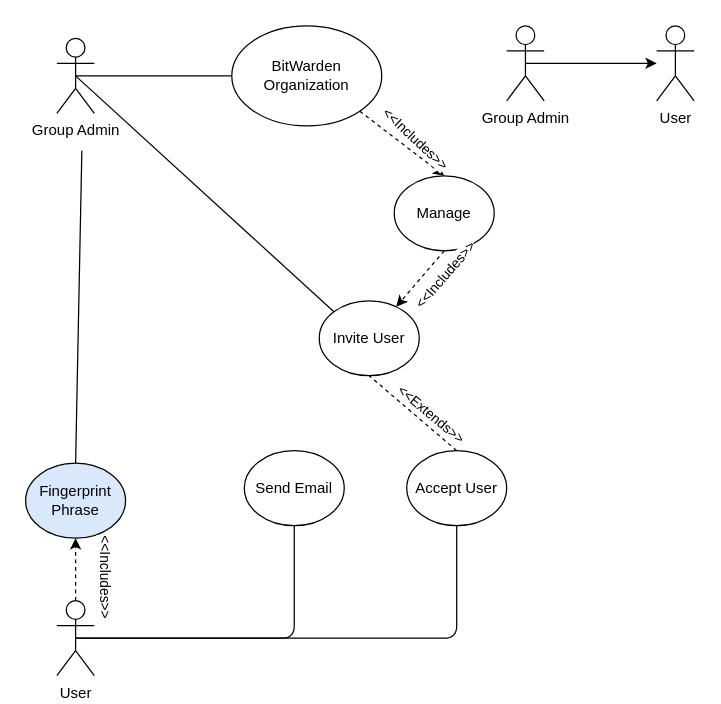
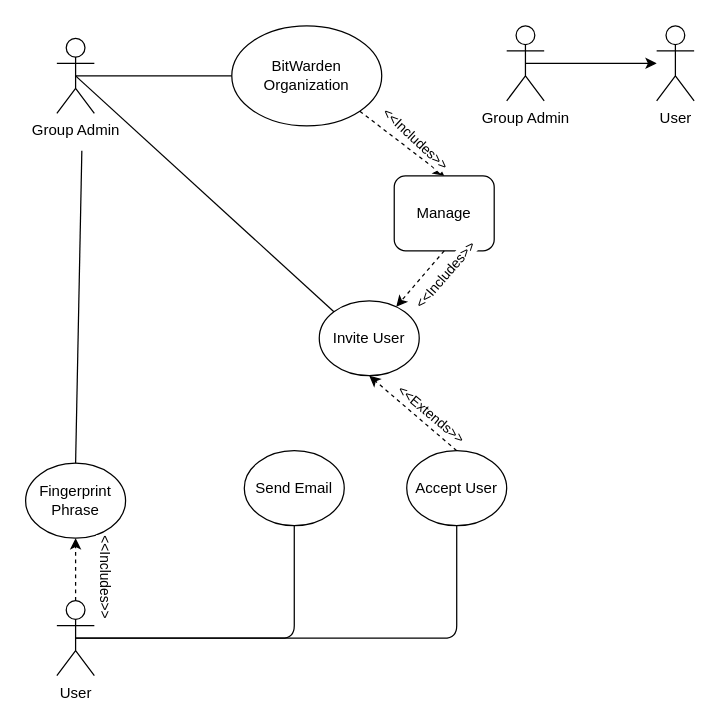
- <mxCell id="6" value="Manage" style="ellipse;whiteSpace=wrap;html=1;" parent="1" vertex="1"><mxGeometry x="315" y="140" width="80" height="60" as="geometry" /></mxCell>
+ <mxCell id="6" value="Manage" style="whiteSpace=wrap;html=1;rounded=1;" parent="1" vertex="1"><mxGeometry x="315" y="140" width="80" height="60" as="geometry" /></mxCell>
- <mxCell id="19" value="" style="endArrow=none;html=1;dashed=1;exitX=0.5;exitY=0;exitDx=0;exitDy=0;entryX=0.5;entryY=1;entryDx=0;entryDy=0;" parent="1" source="18" target="7" edge="1"><mxGeometry width="50" height="50" relative="1" as="geometry"><mxPoint x="405" y="320" as="sourcePoint" /><mxPoint x="455" y="270" as="targetPoint" /></mxGeometry></mxCell>
+ <mxCell id="19" value="" style="endArrow=classic;html=1;dashed=1;exitX=0.5;exitY=0;exitDx=0;exitDy=0;entryX=0.5;entryY=1;entryDx=0;entryDy=0;" parent="1" source="18" target="7" edge="1"><mxGeometry width="50" height="50" relative="1" as="geometry"><mxPoint x="405" y="320" as="sourcePoint" /><mxPoint x="455" y="270" as="targetPoint" /></mxGeometry></mxCell>
- <mxCell id="13" value="Fingerprint Phrase" style="ellipse;whiteSpace=wrap;html=1;fillColor=#dae8fc;" parent="1" vertex="1"><mxGeometry x="20" y="370" width="80" height="60" as="geometry" /></mxCell>
+ <mxCell id="13" value="Fingerprint Phrase" style="ellipse;whiteSpace=wrap;html=1;" parent="1" vertex="1"><mxGeometry x="20" y="370" width="80" height="60" as="geometry" /></mxCell>
